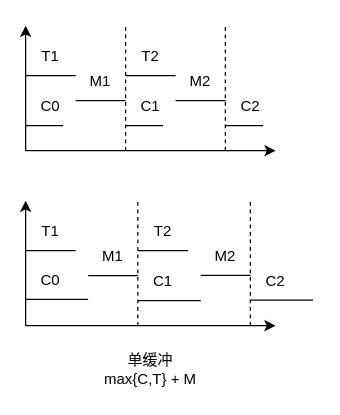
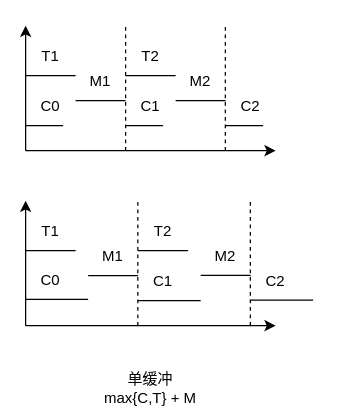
- <mxCell id="36" value="单缓冲&lt;br&gt;max{C,T} + M" style="text;html=1;strokeColor=none;fillColor=none;align=center;verticalAlign=middle;whiteSpace=wrap;rounded=0;" vertex="1" parent="1"><mxGeometry x="65" y="280" width="110" height="30" as="geometry" /></mxCell>
+ <mxCell id="36" value="单缓冲&lt;br&gt;max{C,T} + M" style="text;html=1;strokeColor=none;fillColor=none;align=center;verticalAlign=middle;whiteSpace=wrap;rounded=0;" vertex="1" parent="1"><mxGeometry x="65" y="295" width="110" height="30" as="geometry" /></mxCell>
